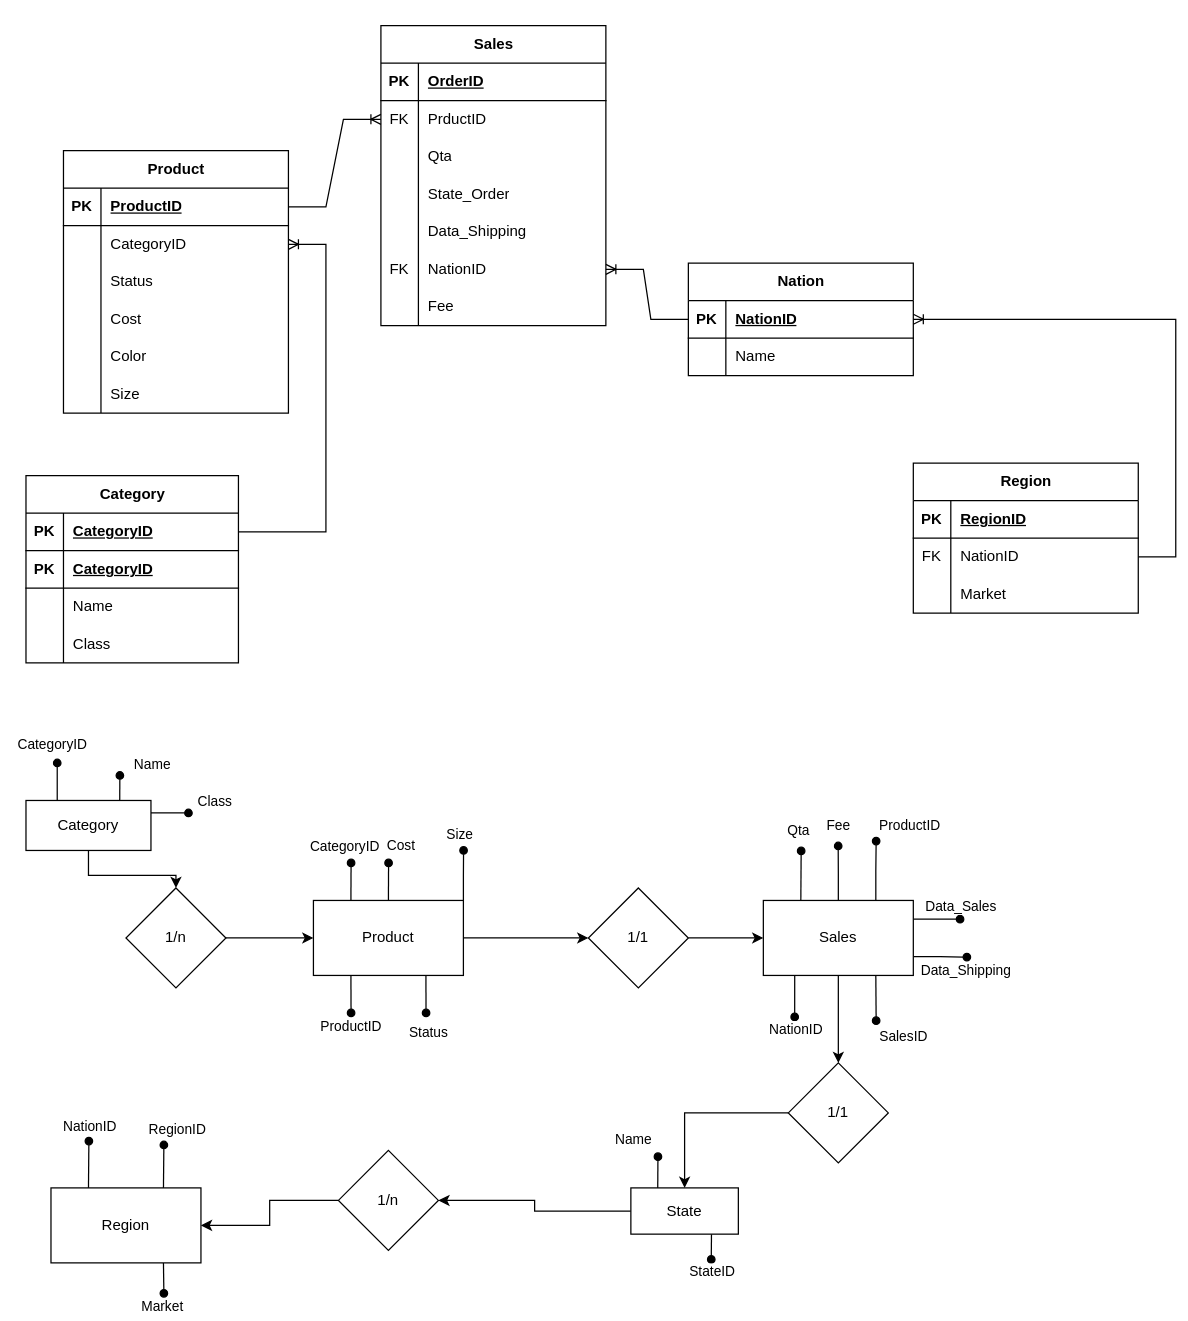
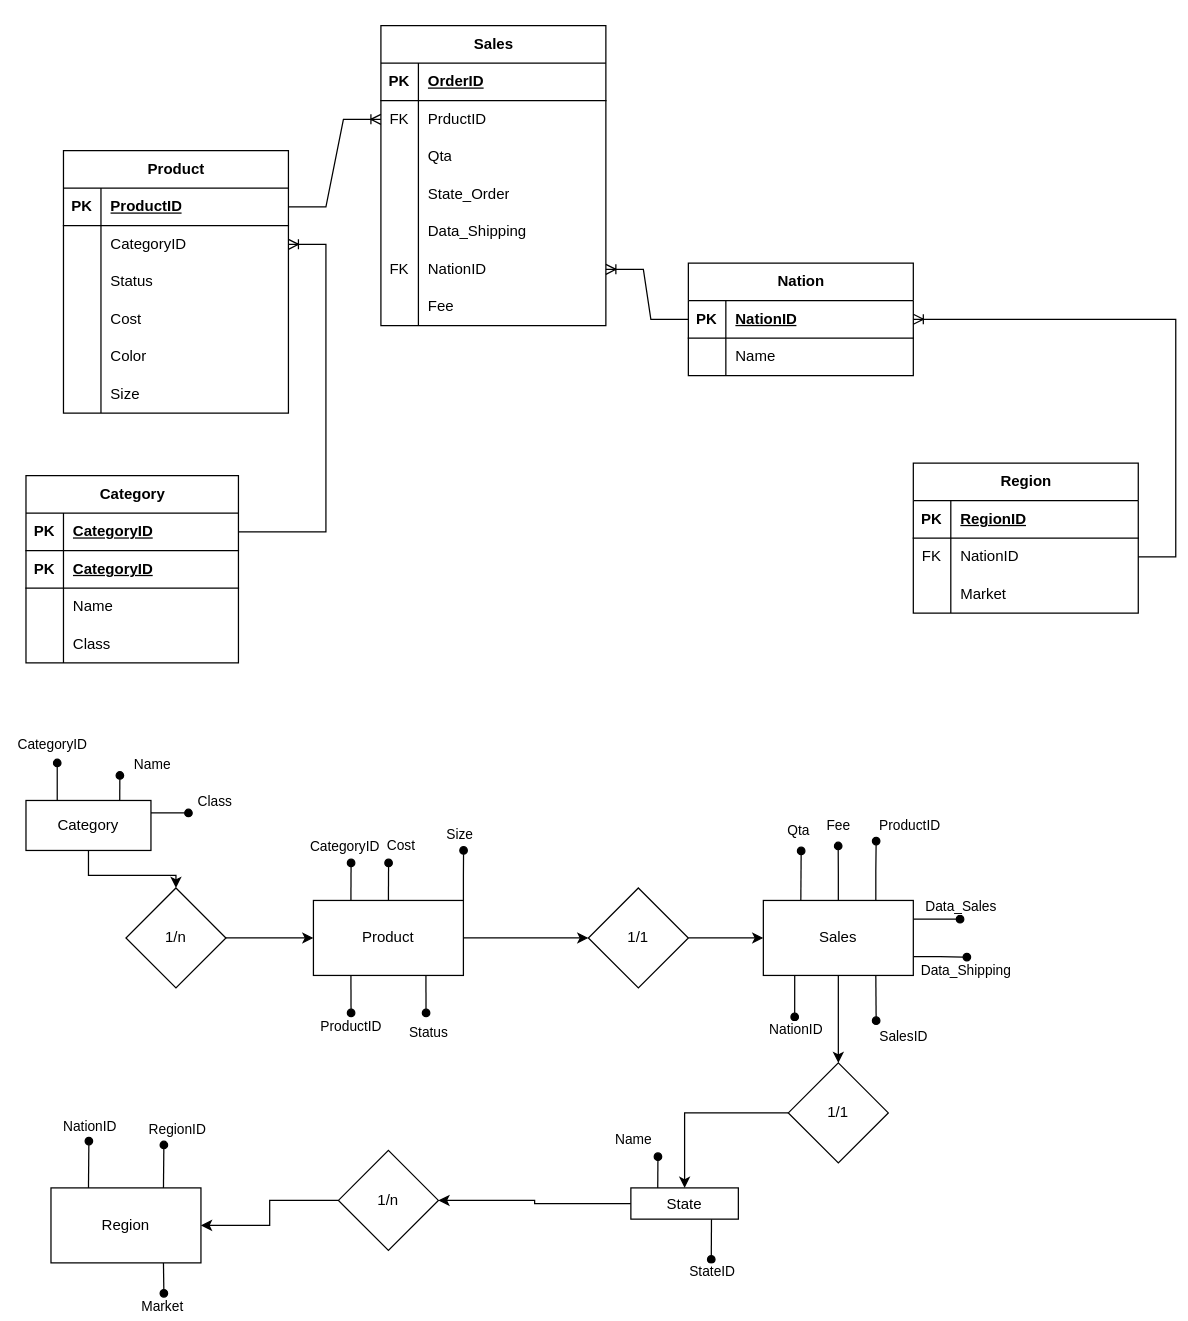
- <mxCell id="124" value="State" style="whiteSpace=wrap;html=1;" vertex="1" parent="1"><mxGeometry x="504" y="950" width="86" height="37" as="geometry" /></mxCell>
+ <mxCell id="124" value="State" style="whiteSpace=wrap;html=1;" vertex="1" parent="1"><mxGeometry x="504" y="950" width="86" height="25" as="geometry" /></mxCell>
